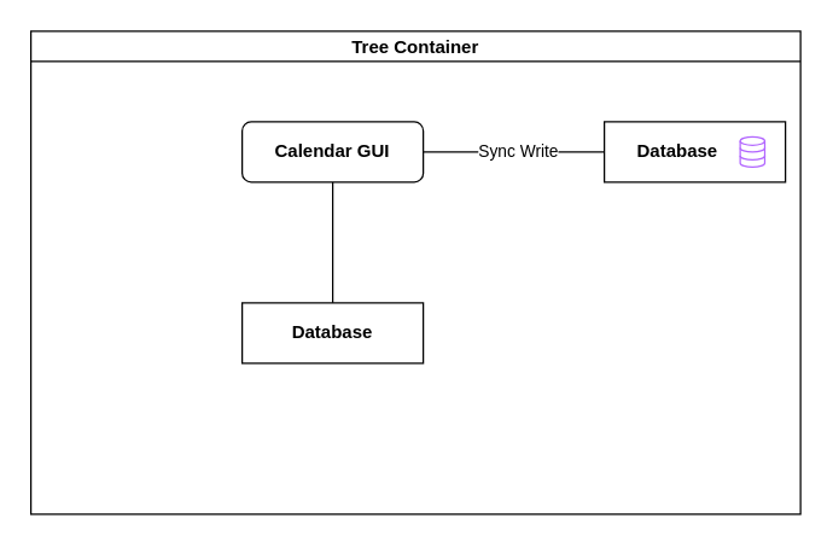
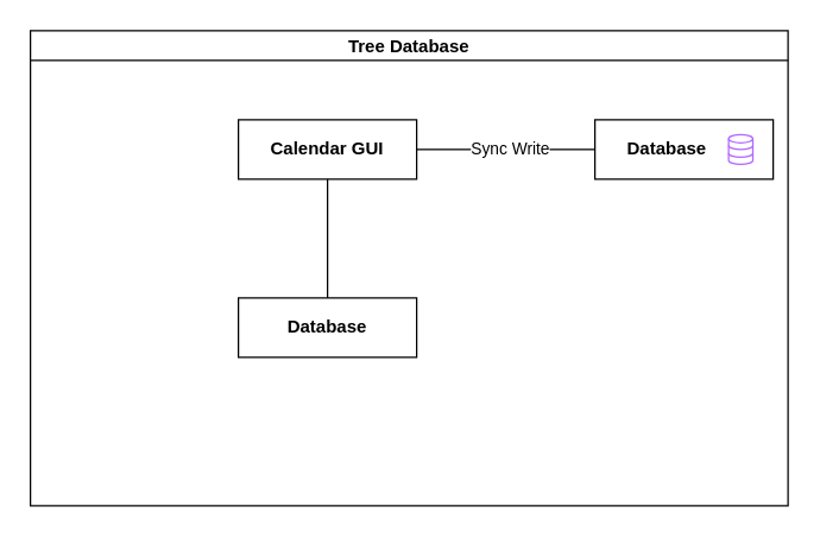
- <mxCell id="2" value="Tree Container" style="swimlane;startSize=20;horizontal=1;containerType=tree;" vertex="1" parent="1"><mxGeometry x="20" y="20" width="510" height="320" as="geometry" /></mxCell>
+ <mxCell id="2" value="Tree Database" style="swimlane;startSize=20;horizontal=1;containerType=tree;" vertex="1" parent="1"><mxGeometry x="20" y="20" width="510" height="320" as="geometry" /></mxCell>
- <mxCell id="6" value="&lt;b&gt;Calendar GUI&lt;/b&gt;" style="whiteSpace=wrap;html=1;treeFolding=1;treeMoving=1;newEdgeStyle={&quot;edgeStyle&quot;:&quot;elbowEdgeStyle&quot;,&quot;startArrow&quot;:&quot;none&quot;,&quot;endArrow&quot;:&quot;none&quot;};rounded=1;" vertex="1" parent="2"><mxGeometry x="140" y="60" width="120" height="40" as="geometry" /></mxCell>
+ <mxCell id="6" value="&lt;b&gt;Calendar GUI&lt;/b&gt;" style="whiteSpace=wrap;html=1;treeFolding=1;treeMoving=1;newEdgeStyle={&quot;edgeStyle&quot;:&quot;elbowEdgeStyle&quot;,&quot;startArrow&quot;:&quot;none&quot;,&quot;endArrow&quot;:&quot;none&quot;};" vertex="1" parent="2"><mxGeometry x="140" y="60" width="120" height="40" as="geometry" /></mxCell>
